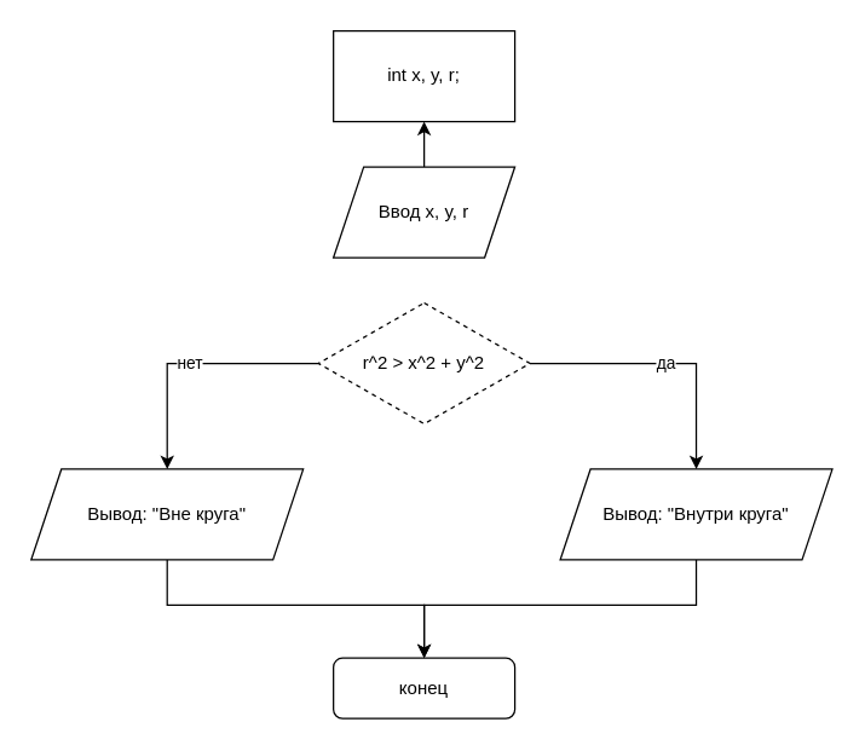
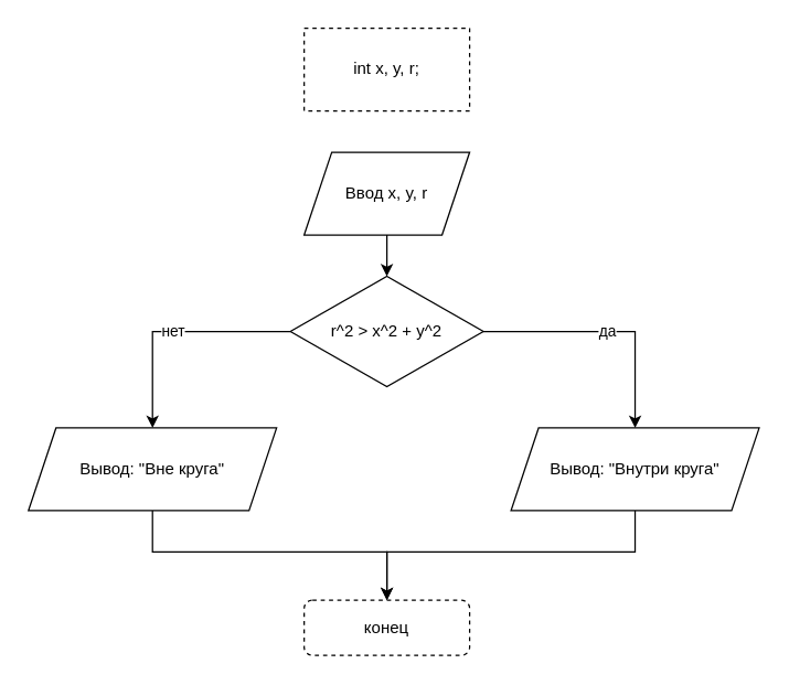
- <mxCell id="3" value="int x, y, r;" style="rounded=0;whiteSpace=wrap;html=1;" vertex="1" parent="1"><mxGeometry x="220" y="20" width="120" height="60" as="geometry" /></mxCell>
+ <mxCell id="3" value="int x, y, r;" style="rounded=0;whiteSpace=wrap;html=1;dashed=1;" vertex="1" parent="1"><mxGeometry x="220" y="20" width="120" height="60" as="geometry" /></mxCell>
- <mxCell id="4" style="edgeStyle=orthogonalEdgeStyle;rounded=0;orthogonalLoop=1;jettySize=auto;html=1;" edge="1" parent="1" source="5" target="3"><mxGeometry relative="1" as="geometry" /></mxCell>
+ <mxCell id="4" style="edgeStyle=orthogonalEdgeStyle;rounded=0;orthogonalLoop=1;jettySize=auto;html=1;" edge="1" parent="1" source="5" target="8"><mxGeometry relative="1" as="geometry" /></mxCell>
- <mxCell id="8" value="r^2 &amp;gt; x^2 + y^2" style="rhombus;whiteSpace=wrap;html=1;dashed=1;" vertex="1" parent="1"><mxGeometry x="210" y="200" width="140" height="80" as="geometry" /></mxCell>
+ <mxCell id="8" value="r^2 &amp;gt; x^2 + y^2" style="rhombus;whiteSpace=wrap;html=1;" vertex="1" parent="1"><mxGeometry x="210" y="200" width="140" height="80" as="geometry" /></mxCell>
- <mxCell id="2" value="конец" style="rounded=1;whiteSpace=wrap;html=1;fontSize=12;glass=0;strokeWidth=1;shadow=0;" vertex="1" parent="1"><mxGeometry x="220" y="435" width="120" height="40" as="geometry" /></mxCell>
+ <mxCell id="2" value="конец" style="rounded=1;whiteSpace=wrap;html=1;fontSize=12;glass=0;strokeWidth=1;shadow=0;dashed=1;" vertex="1" parent="1"><mxGeometry x="220" y="435" width="120" height="40" as="geometry" /></mxCell>
